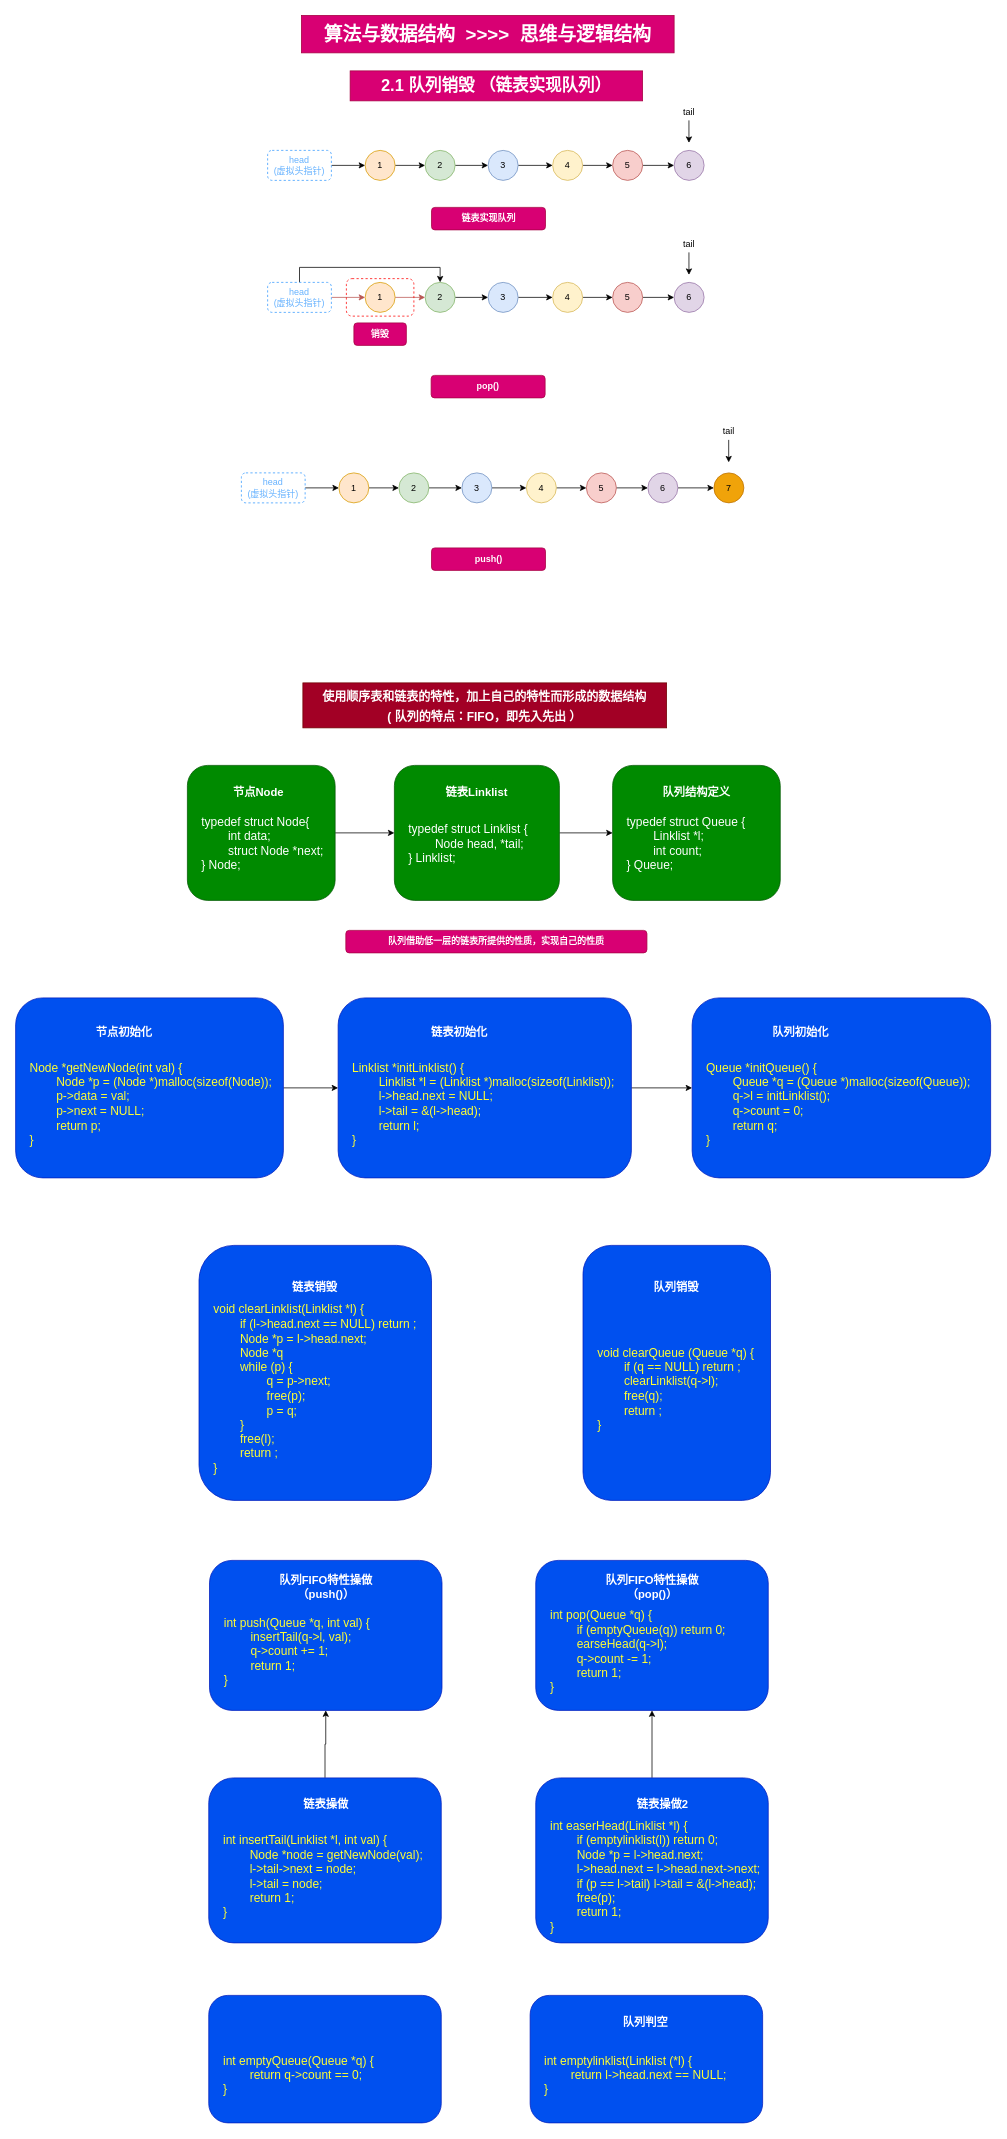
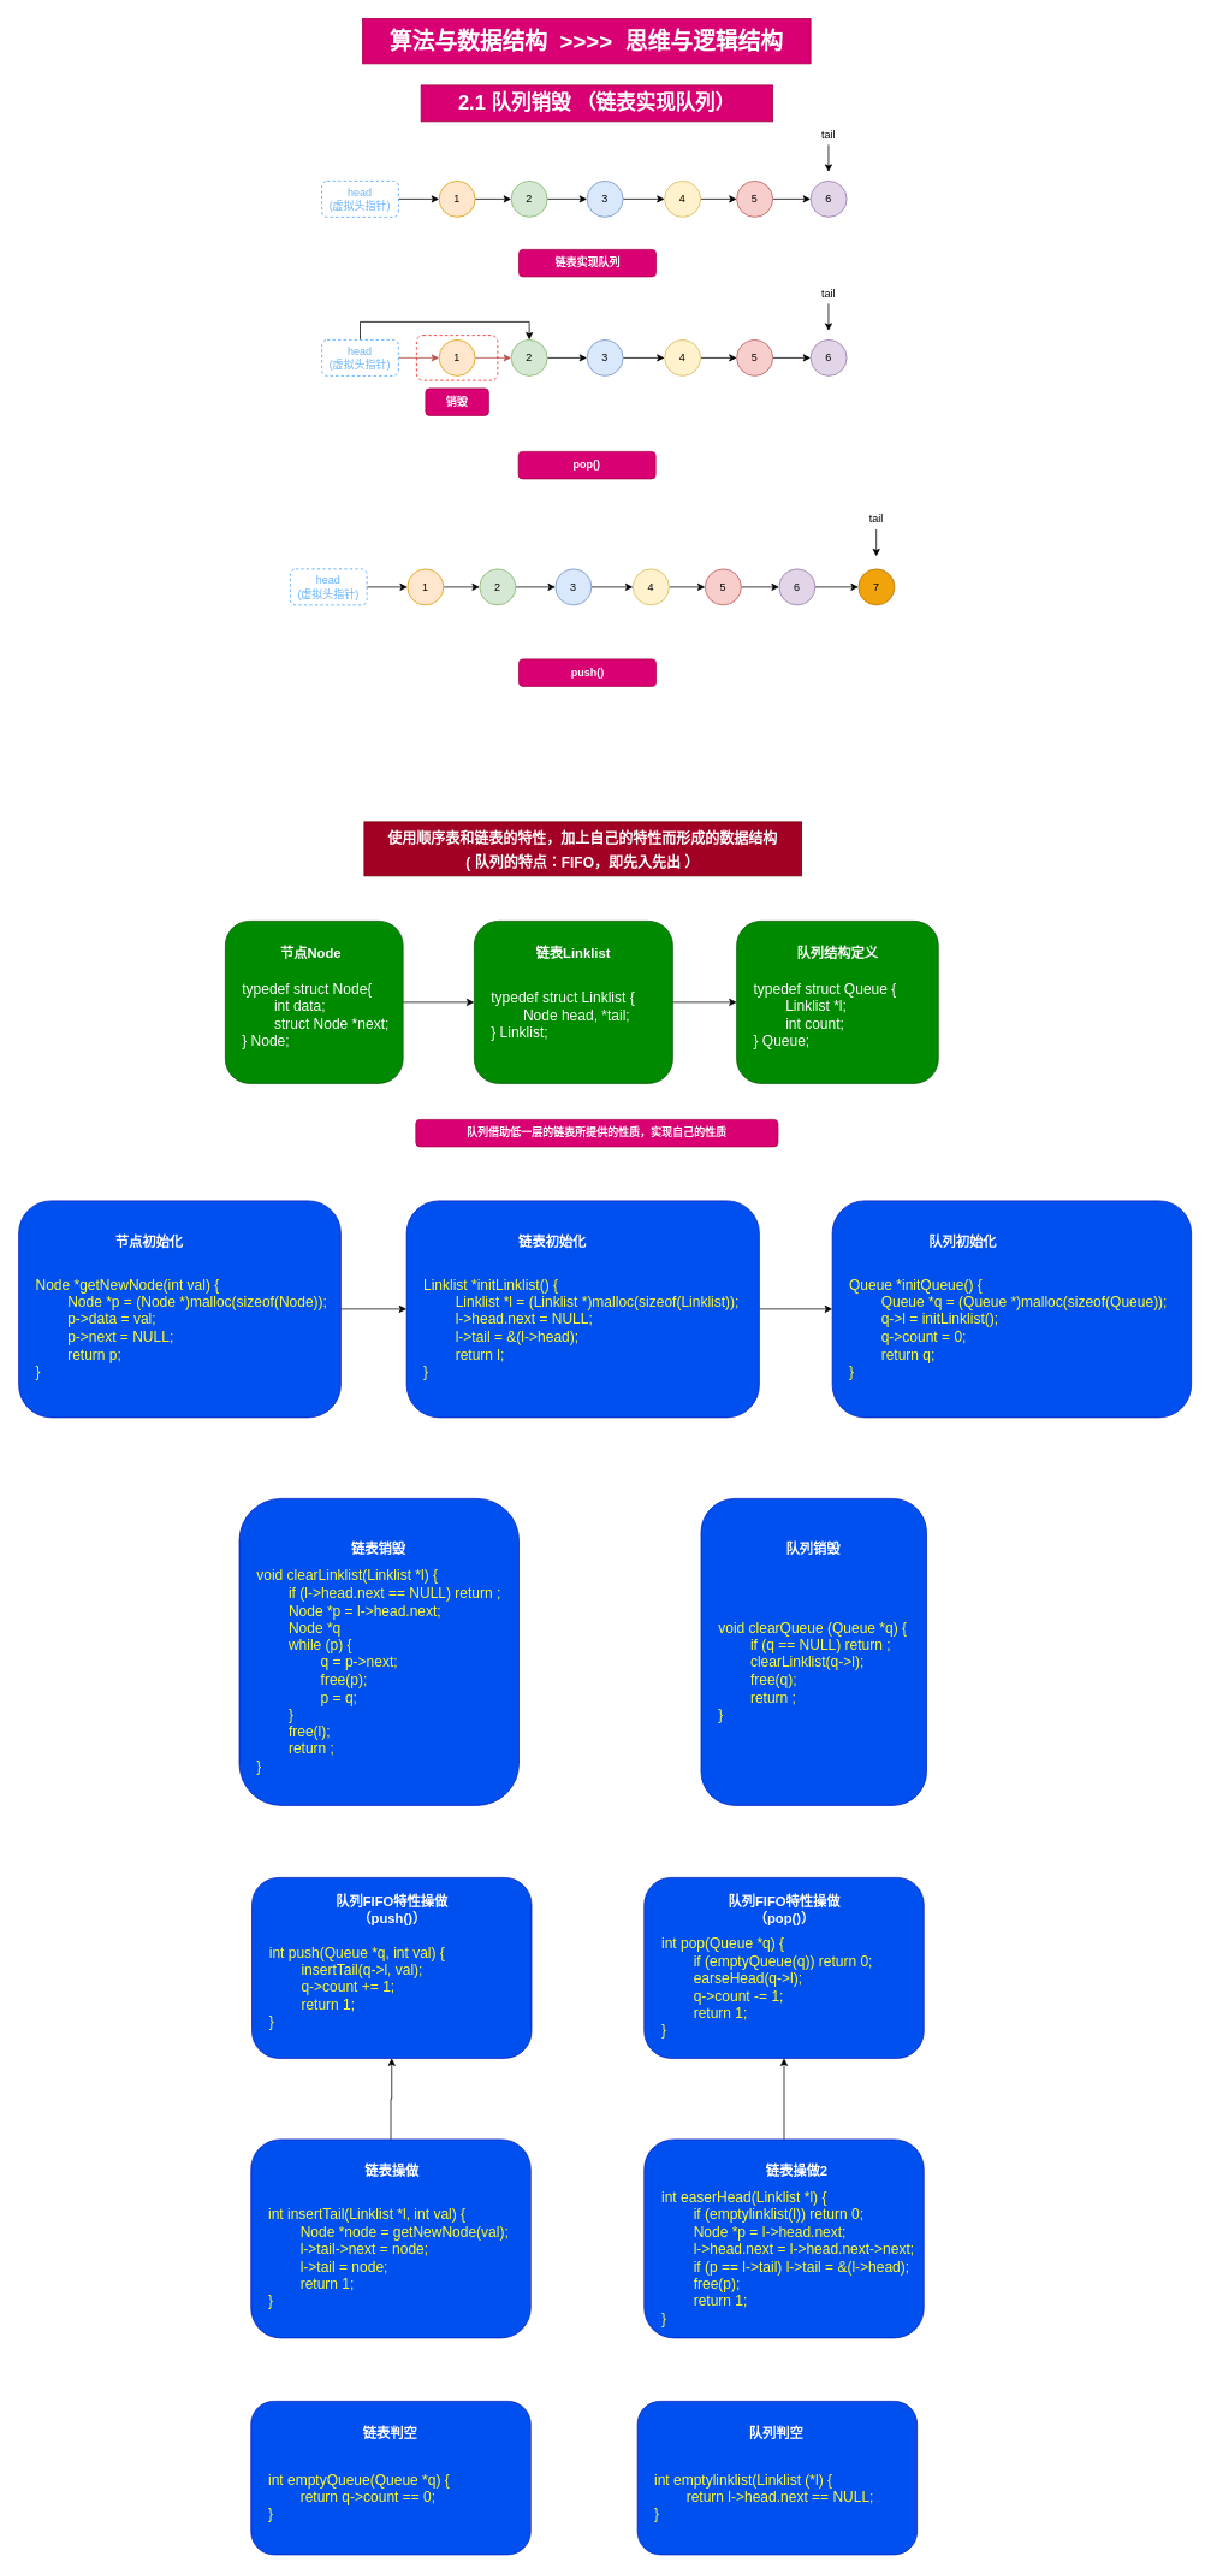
+ <mxCell id="90" value="链表判空&amp;nbsp;" style="text;html=1;align=center;verticalAlign=middle;whiteSpace=wrap;rounded=0;fontColor=#FFFFFF;fontStyle=1;fontSize=15;container=0;" vertex="1" parent="1"><mxGeometry x="363.5" y="2680" width="140" height="30" as="geometry" /></mxCell>
